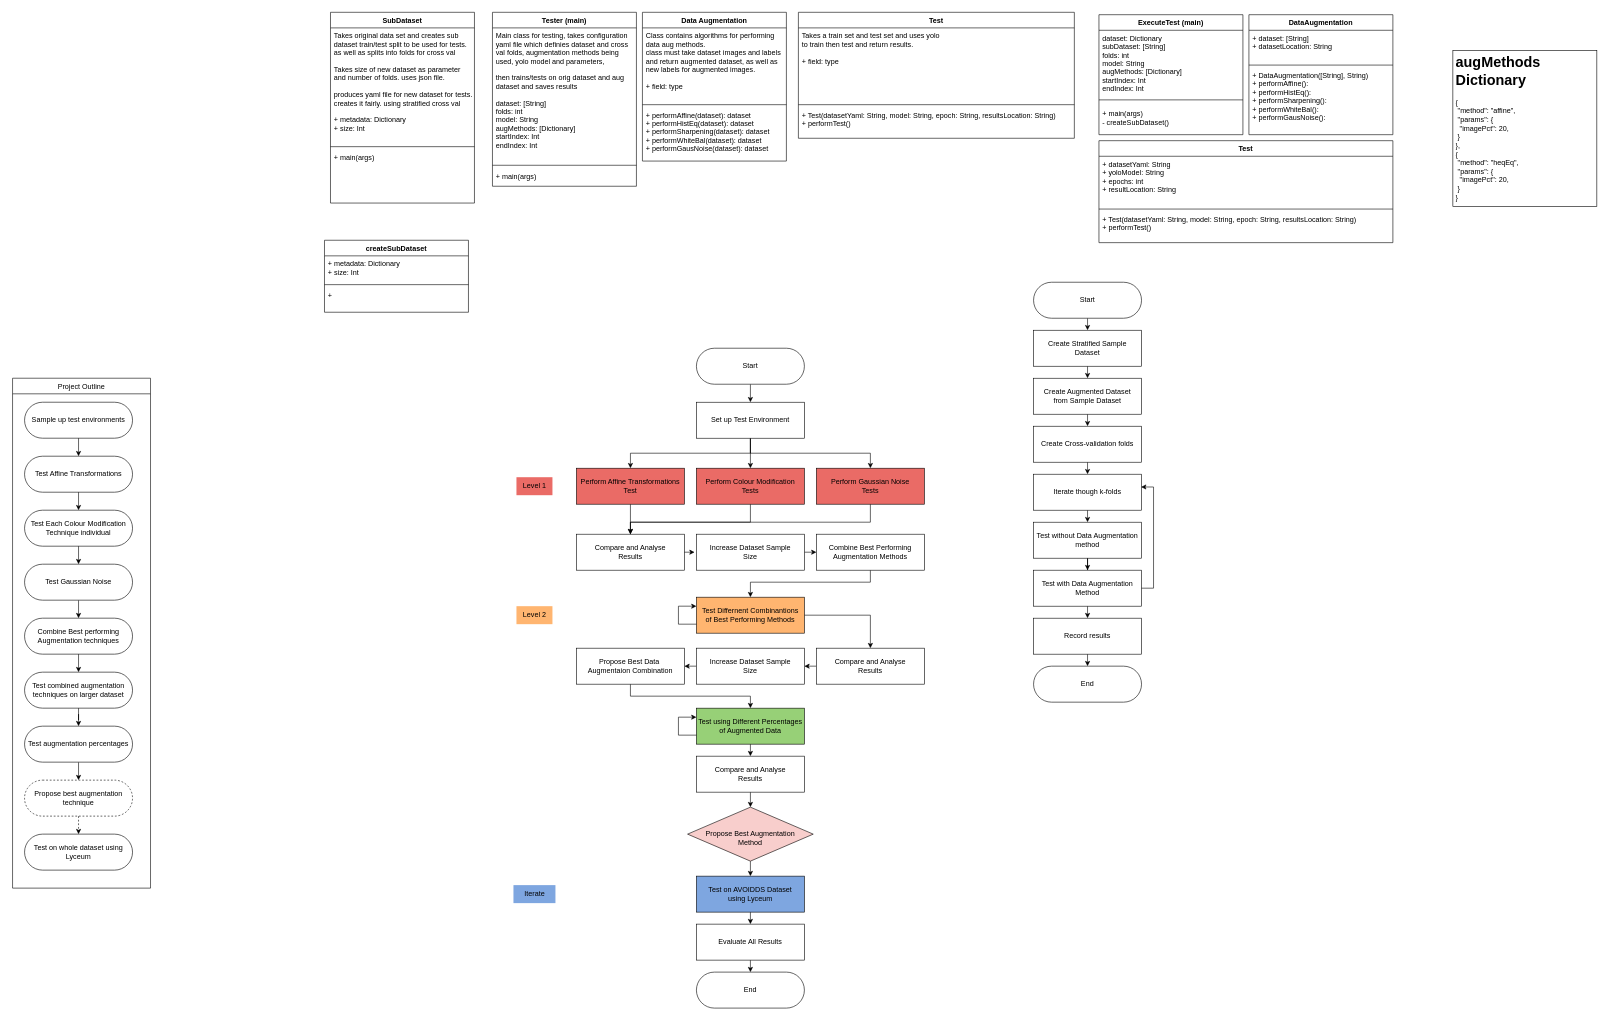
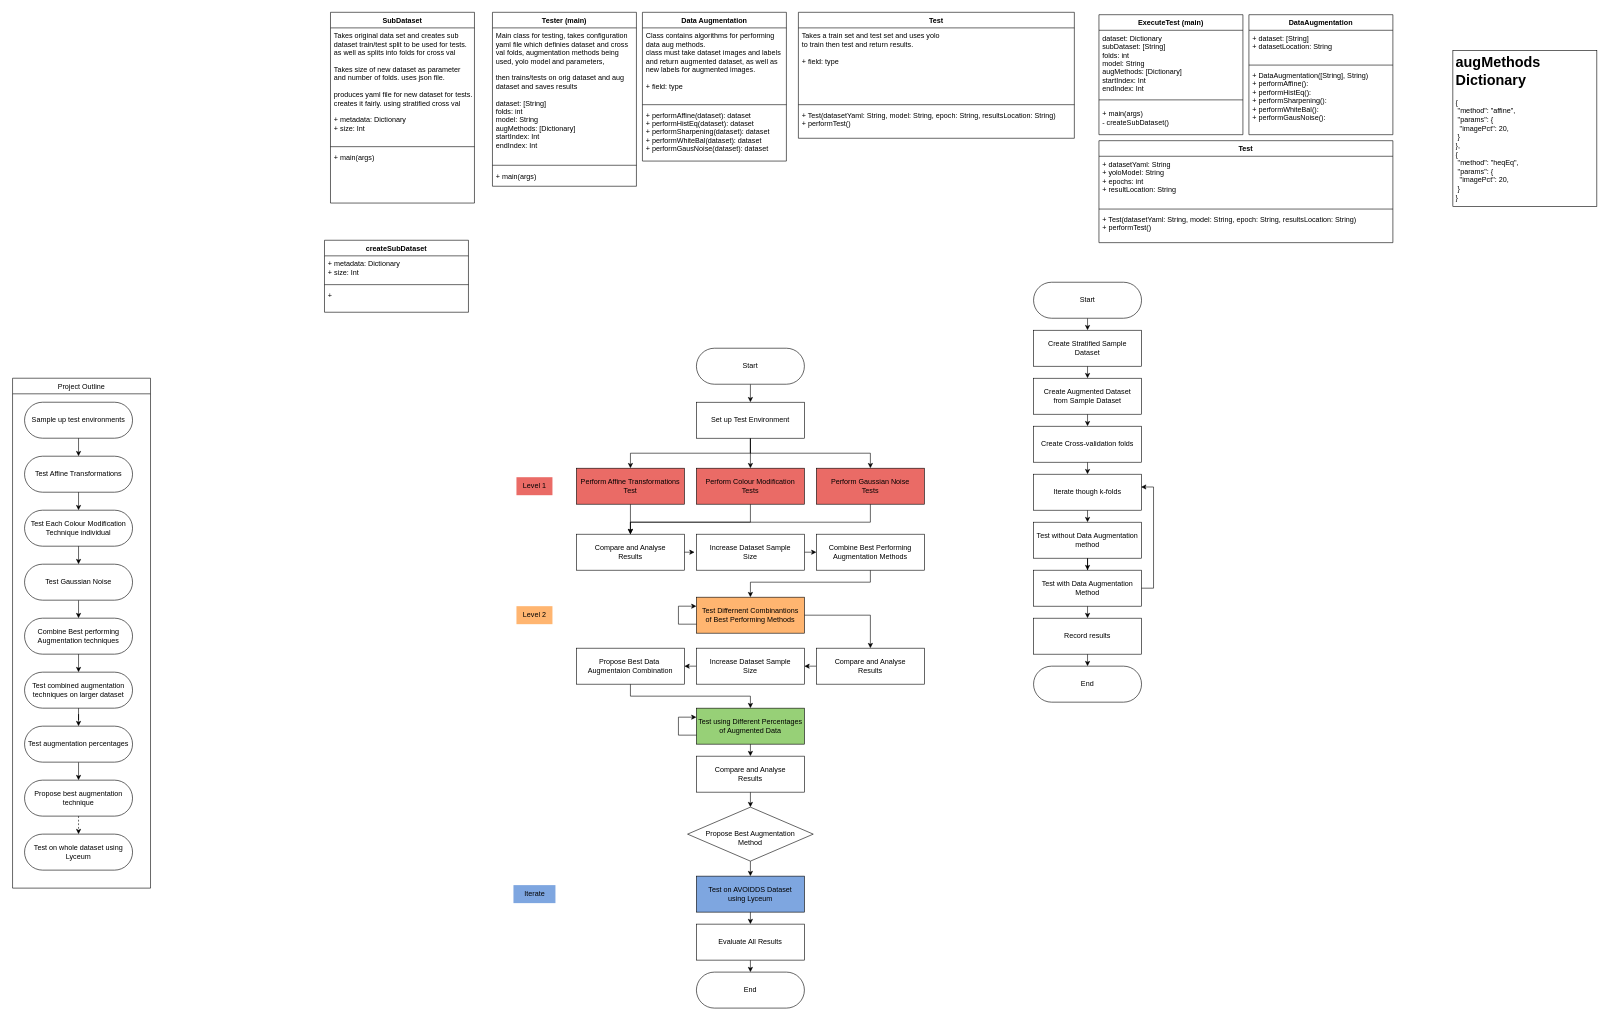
- <mxCell id="11" value="Propose best augmentation technique" style="rounded=1;whiteSpace=wrap;html=1;arcSize=50;dashed=1;" parent="2" vertex="1"><mxGeometry x="20" y="670" width="180" height="60" as="geometry" /></mxCell>
+ <mxCell id="11" value="Propose best augmentation technique" style="rounded=1;whiteSpace=wrap;html=1;arcSize=50;" parent="2" vertex="1"><mxGeometry x="20" y="670" width="180" height="60" as="geometry" /></mxCell>
- <mxCell id="107" value="&lt;br&gt;Propose Best Augmentation&lt;br&gt;Method" style="rhombus;whiteSpace=wrap;html=1;fillColor=#f8cecc;" vertex="1" parent="1"><mxGeometry x="1145.25" y="1345" width="209.5" height="90" as="geometry" /></mxCell>
+ <mxCell id="107" value="&lt;br&gt;Propose Best Augmentation&lt;br&gt;Method" style="rhombus;whiteSpace=wrap;html=1;" vertex="1" parent="1"><mxGeometry x="1145.25" y="1345" width="209.5" height="90" as="geometry" /></mxCell>
